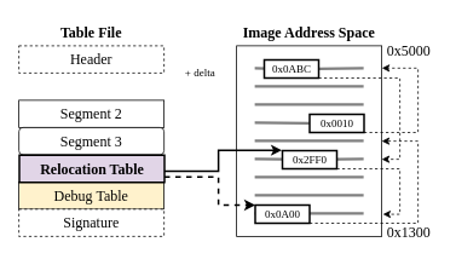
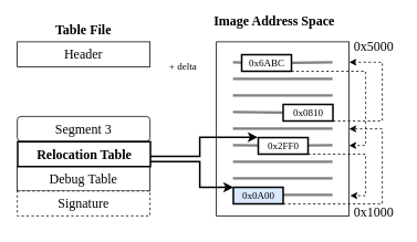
- <mxCell id="3" value="&lt;b&gt;Image Address Space&lt;/b&gt;" style="text;html=1;strokeColor=none;fillColor=none;align=center;verticalAlign=middle;whiteSpace=wrap;rounded=0;fontFamily=LMRoman10-Regular;fontSize=16;fontColor=default;" parent="1" vertex="1"><mxGeometry x="260" y="20" width="160" height="30" as="geometry" /></mxCell>
+ <mxCell id="3" value="&lt;b&gt;Image Address Space&lt;/b&gt;" style="text;html=1;strokeColor=none;fillColor=none;align=center;verticalAlign=middle;whiteSpace=wrap;rounded=0;fontFamily=LMRoman10-Regular;fontSize=16;fontColor=default;" parent="1" vertex="1"><mxGeometry x="250" y="10" width="160" height="30" as="geometry" /></mxCell>
- <mxCell id="15" value="&lt;font style=&quot;font-size: 16px;&quot; face=&quot;LMRoman10-Regular&quot;&gt;Header&lt;/font&gt;" style="rounded=0;whiteSpace=wrap;html=1;dashed=1;" parent="1" vertex="1"><mxGeometry x="20" y="50" width="160" height="30" as="geometry" /></mxCell>
+ <mxCell id="15" value="&lt;font style=&quot;font-size: 16px;&quot; face=&quot;LMRoman10-Regular&quot;&gt;Header&lt;/font&gt;" style="rounded=0;whiteSpace=wrap;html=1;" parent="1" vertex="1"><mxGeometry x="20" y="50" width="160" height="30" as="geometry" /></mxCell>
- <mxCell id="31" value="&lt;font face=&quot;LMMonoLt10-Regular&quot; style=&quot;font-size: 12px;&quot;&gt;0x0ABC&lt;/font&gt;" style="rounded=0;whiteSpace=wrap;html=1;fontSize=16;strokeWidth=2;spacing=2;spacingBottom=4;" parent="1" vertex="1"><mxGeometry x="290.5" y="65.5" width="60" height="20" as="geometry" /></mxCell>
+ <mxCell id="31" value="&lt;font face=&quot;LMMonoLt10-Regular&quot; style=&quot;font-size: 12px;&quot;&gt;0x6ABC&lt;/font&gt;" style="rounded=0;whiteSpace=wrap;html=1;fontSize=16;strokeWidth=2;spacing=2;spacingBottom=4;" parent="1" vertex="1"><mxGeometry x="290.5" y="65.5" width="60" height="20" as="geometry" /></mxCell>
- <mxCell id="16" value="&lt;span style=&quot;font-family: LMRoman10-Regular; font-size: 16px;&quot;&gt;Segment&lt;/span&gt;&lt;font style=&quot;font-size: 16px;&quot; face=&quot;LMRoman10-Regular&quot;&gt;&amp;nbsp;2&lt;/font&gt;" style="rounded=0;whiteSpace=wrap;html=1;" parent="1" vertex="1"><mxGeometry x="20" y="110" width="160" height="30" as="geometry" /></mxCell>
- <mxCell id="32" value="&lt;font face=&quot;LMMonoLt10-Regular&quot; style=&quot;font-size: 12px;&quot;&gt;0x0010&lt;/font&gt;" style="rounded=0;whiteSpace=wrap;html=1;fontSize=16;verticalAlign=middle;strokeWidth=2;spacingBottom=4;" parent="1" vertex="1"><mxGeometry x="340.5" y="125.5" width="60" height="20" as="geometry" /></mxCell>
+ <mxCell id="32" value="&lt;font face=&quot;LMMonoLt10-Regular&quot; style=&quot;font-size: 12px;&quot;&gt;0x0810&lt;/font&gt;" style="rounded=0;whiteSpace=wrap;html=1;fontSize=16;verticalAlign=middle;strokeWidth=2;spacingBottom=4;" parent="1" vertex="1"><mxGeometry x="340.5" y="125.5" width="60" height="20" as="geometry" /></mxCell>
- <mxCell id="35" value="&lt;font style=&quot;font-size: 16px;&quot; face=&quot;LMRoman10-Regular&quot;&gt;&lt;b&gt;Relocation Table&lt;/b&gt;&lt;br&gt;&lt;/font&gt;" style="rounded=0;whiteSpace=wrap;html=1;strokeWidth=2;fillColor=#e1d5e7;" parent="1" vertex="1"><mxGeometry x="20.5" y="170.5" width="160" height="30" as="geometry" /></mxCell>
+ <mxCell id="35" value="&lt;font style=&quot;font-size: 16px;&quot; face=&quot;LMRoman10-Regular&quot;&gt;&lt;b&gt;Relocation Table&lt;/b&gt;&lt;br&gt;&lt;/font&gt;" style="rounded=0;whiteSpace=wrap;html=1;strokeWidth=2;" parent="1" vertex="1"><mxGeometry x="20.5" y="170.5" width="160" height="30" as="geometry" /></mxCell>
- <mxCell id="18" style="edgeStyle=orthogonalEdgeStyle;rounded=0;orthogonalLoop=1;jettySize=auto;html=1;exitX=1;exitY=0.804;exitDx=0;exitDy=0;entryX=0;entryY=0;entryDx=0;entryDy=0;strokeWidth=2;exitPerimeter=0;dashed=1;" parent="1" source="35" target="34" edge="1"><mxGeometry relative="1" as="geometry"><Array as="points"><mxPoint x="240" y="194" /><mxPoint x="240" y="225" /></Array></mxGeometry></mxCell>
+ <mxCell id="18" style="edgeStyle=orthogonalEdgeStyle;rounded=0;orthogonalLoop=1;jettySize=auto;html=1;exitX=1;exitY=0.804;exitDx=0;exitDy=0;entryX=0;entryY=0;entryDx=0;entryDy=0;strokeWidth=2;exitPerimeter=0;" parent="1" source="35" target="34" edge="1"><mxGeometry relative="1" as="geometry"><Array as="points"><mxPoint x="240" y="194" /><mxPoint x="240" y="225" /></Array></mxGeometry></mxCell>
- <mxCell id="20" value="&lt;font style=&quot;font-size: 16px;&quot; face=&quot;LMRoman10-Regular&quot;&gt;Debug Table&lt;br&gt;&lt;/font&gt;" style="rounded=0;whiteSpace=wrap;html=1;fillColor=#fff2cc;" parent="1" vertex="1"><mxGeometry x="20" y="200" width="160" height="30" as="geometry" /></mxCell>
+ <mxCell id="20" value="&lt;font style=&quot;font-size: 16px;&quot; face=&quot;LMRoman10-Regular&quot;&gt;Debug Table&lt;br&gt;&lt;/font&gt;" style="rounded=0;whiteSpace=wrap;html=1;" parent="1" vertex="1"><mxGeometry x="20" y="200" width="160" height="30" as="geometry" /></mxCell>
- <mxCell id="34" value="&lt;font face=&quot;LMMonoLt10-Regular&quot; style=&quot;font-size: 12px;&quot;&gt;0x0A00&lt;/font&gt;" style="rounded=0;whiteSpace=wrap;html=1;fontSize=16;verticalAlign=middle;strokeWidth=2;spacingBottom=4;" parent="1" vertex="1"><mxGeometry x="280.5" y="225.5" width="60" height="20" as="geometry" /></mxCell>
+ <mxCell id="34" value="&lt;font face=&quot;LMMonoLt10-Regular&quot; style=&quot;font-size: 12px;&quot;&gt;0x0A00&lt;/font&gt;" style="rounded=0;whiteSpace=wrap;html=1;fontSize=16;verticalAlign=middle;strokeWidth=2;spacingBottom=4;fillColor=#dae8fc;" parent="1" vertex="1"><mxGeometry x="280.5" y="225.5" width="60" height="20" as="geometry" /></mxCell>
- <mxCell id="5" value="&lt;font face=&quot;LMMonoLt10-Regular&quot; style=&quot;font-size: 16px;&quot;&gt;0x1300&lt;/font&gt;" style="text;html=1;strokeColor=none;fillColor=none;align=center;verticalAlign=middle;whiteSpace=wrap;rounded=0;strokeWidth=1;" parent="1" vertex="1"><mxGeometry x="420" y="240" width="60" height="30" as="geometry" /></mxCell>
+ <mxCell id="5" value="&lt;font face=&quot;LMMonoLt10-Regular&quot; style=&quot;font-size: 16px;&quot;&gt;0x1000&lt;/font&gt;" style="text;html=1;strokeColor=none;fillColor=none;align=center;verticalAlign=middle;whiteSpace=wrap;rounded=0;strokeWidth=1;" parent="1" vertex="1"><mxGeometry x="420" y="240" width="60" height="30" as="geometry" /></mxCell>
